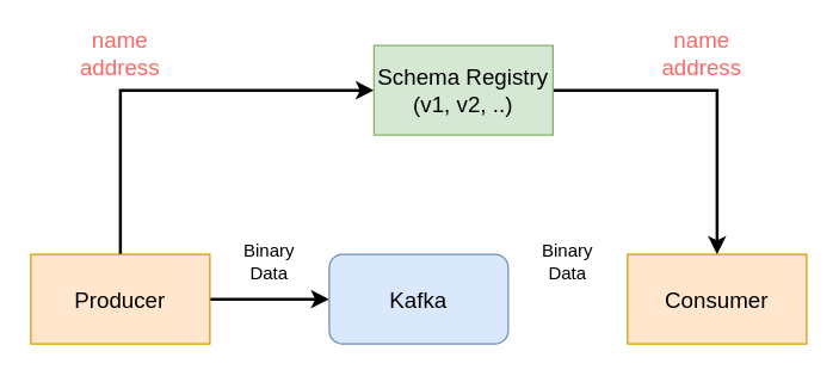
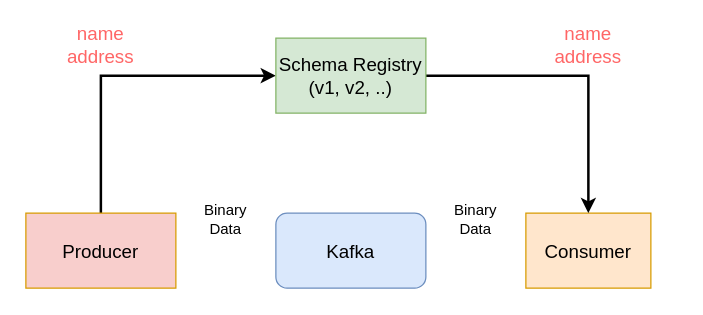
- <mxCell id="9" value="Schema Registry&lt;br&gt;(v1, v2, ..)" style="rounded=0;whiteSpace=wrap;html=1;fontSize=15;fillColor=#d5e8d4;strokeColor=#82b366;" vertex="1" parent="1"><mxGeometry x="250" y="30" width="120" height="60" as="geometry" /></mxCell>
+ <mxCell id="9" value="Schema Registry&lt;br&gt;(v1, v2, ..)" style="rounded=0;whiteSpace=wrap;html=1;fontSize=15;fillColor=#d5e8d4;strokeColor=#82b366;" vertex="1" parent="1"><mxGeometry x="220" y="30" width="120" height="60" as="geometry" /></mxCell>
- <mxCell id="4" value="&lt;span style=&quot;font-size: 15px;&quot;&gt;Producer&lt;/span&gt;" style="rounded=0;whiteSpace=wrap;html=1;fillColor=#ffe6cc;strokeColor=#d79b00;" parent="1" vertex="1"><mxGeometry x="20" y="170" width="120" height="60" as="geometry" /></mxCell>
+ <mxCell id="4" value="&lt;span style=&quot;font-size: 15px;&quot;&gt;Producer&lt;/span&gt;" style="rounded=0;whiteSpace=wrap;html=1;fillColor=#f8cecc;strokeColor=#d79b00;" parent="1" vertex="1"><mxGeometry x="20" y="170" width="120" height="60" as="geometry" /></mxCell>
- <mxCell id="2" style="edgeStyle=orthogonalEdgeStyle;rounded=0;orthogonalLoop=1;jettySize=auto;html=1;exitX=1;exitY=0.5;exitDx=0;exitDy=0;entryX=0;entryY=0.5;entryDx=0;entryDy=0;fontSize=15;strokeWidth=2;" parent="1" source="4" target="5" edge="1"><mxGeometry relative="1" as="geometry" /></mxCell>
- <mxCell id="6" value="Consumer" style="rounded=0;whiteSpace=wrap;html=1;fontSize=15;fillColor=#ffe6cc;strokeColor=#d79b00;" parent="1" vertex="1"><mxGeometry x="420" y="170" width="120" height="60" as="geometry" /></mxCell>
+ <mxCell id="6" value="Consumer" style="rounded=0;whiteSpace=wrap;html=1;fontSize=15;fillColor=#ffe6cc;strokeColor=#d79b00;" parent="1" vertex="1"><mxGeometry x="420" y="170" width="100" height="60" as="geometry" /></mxCell>
